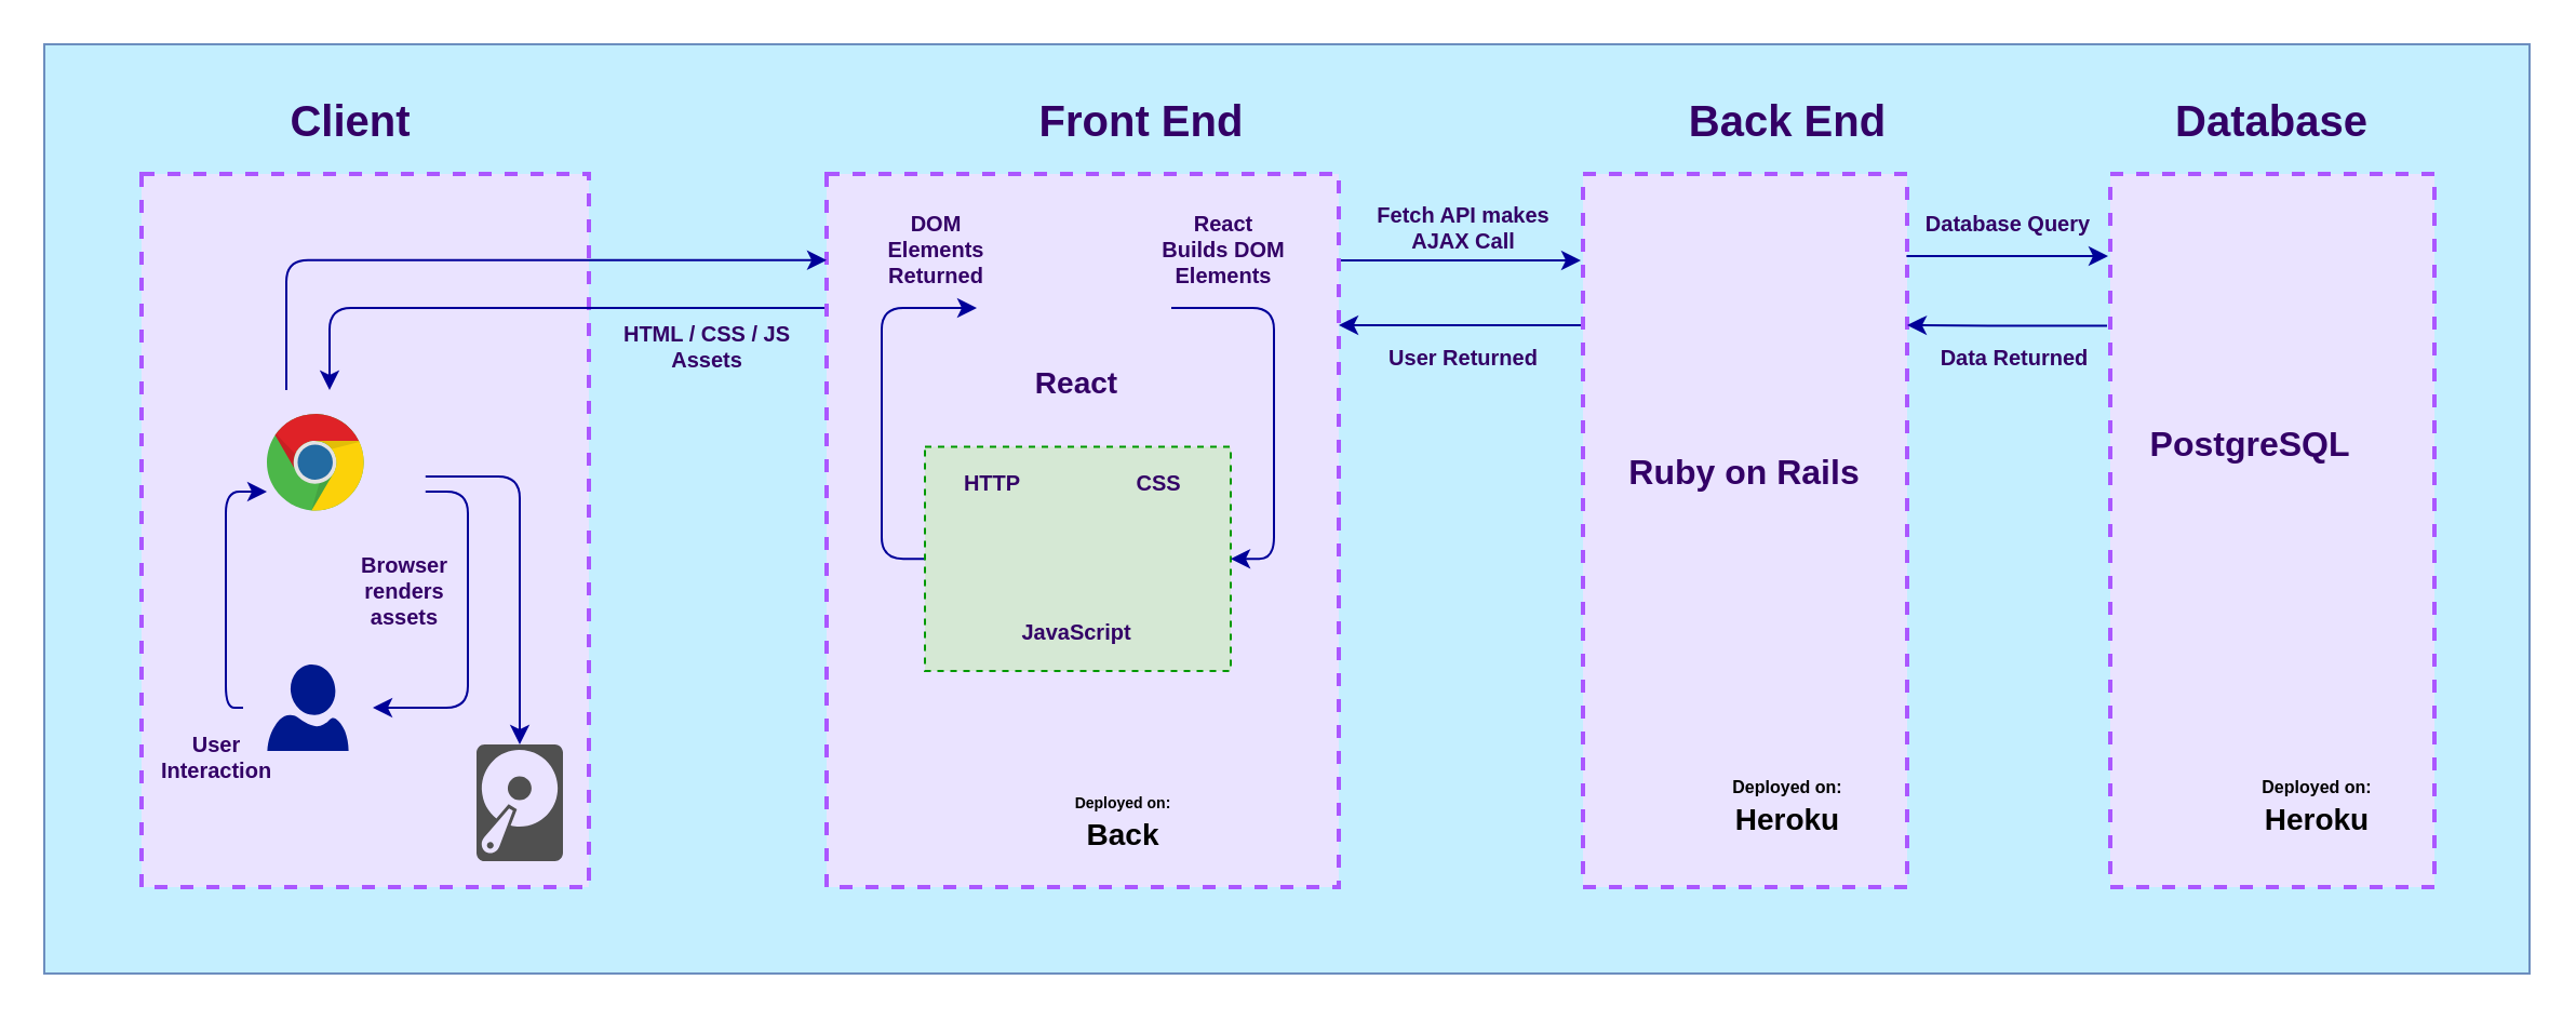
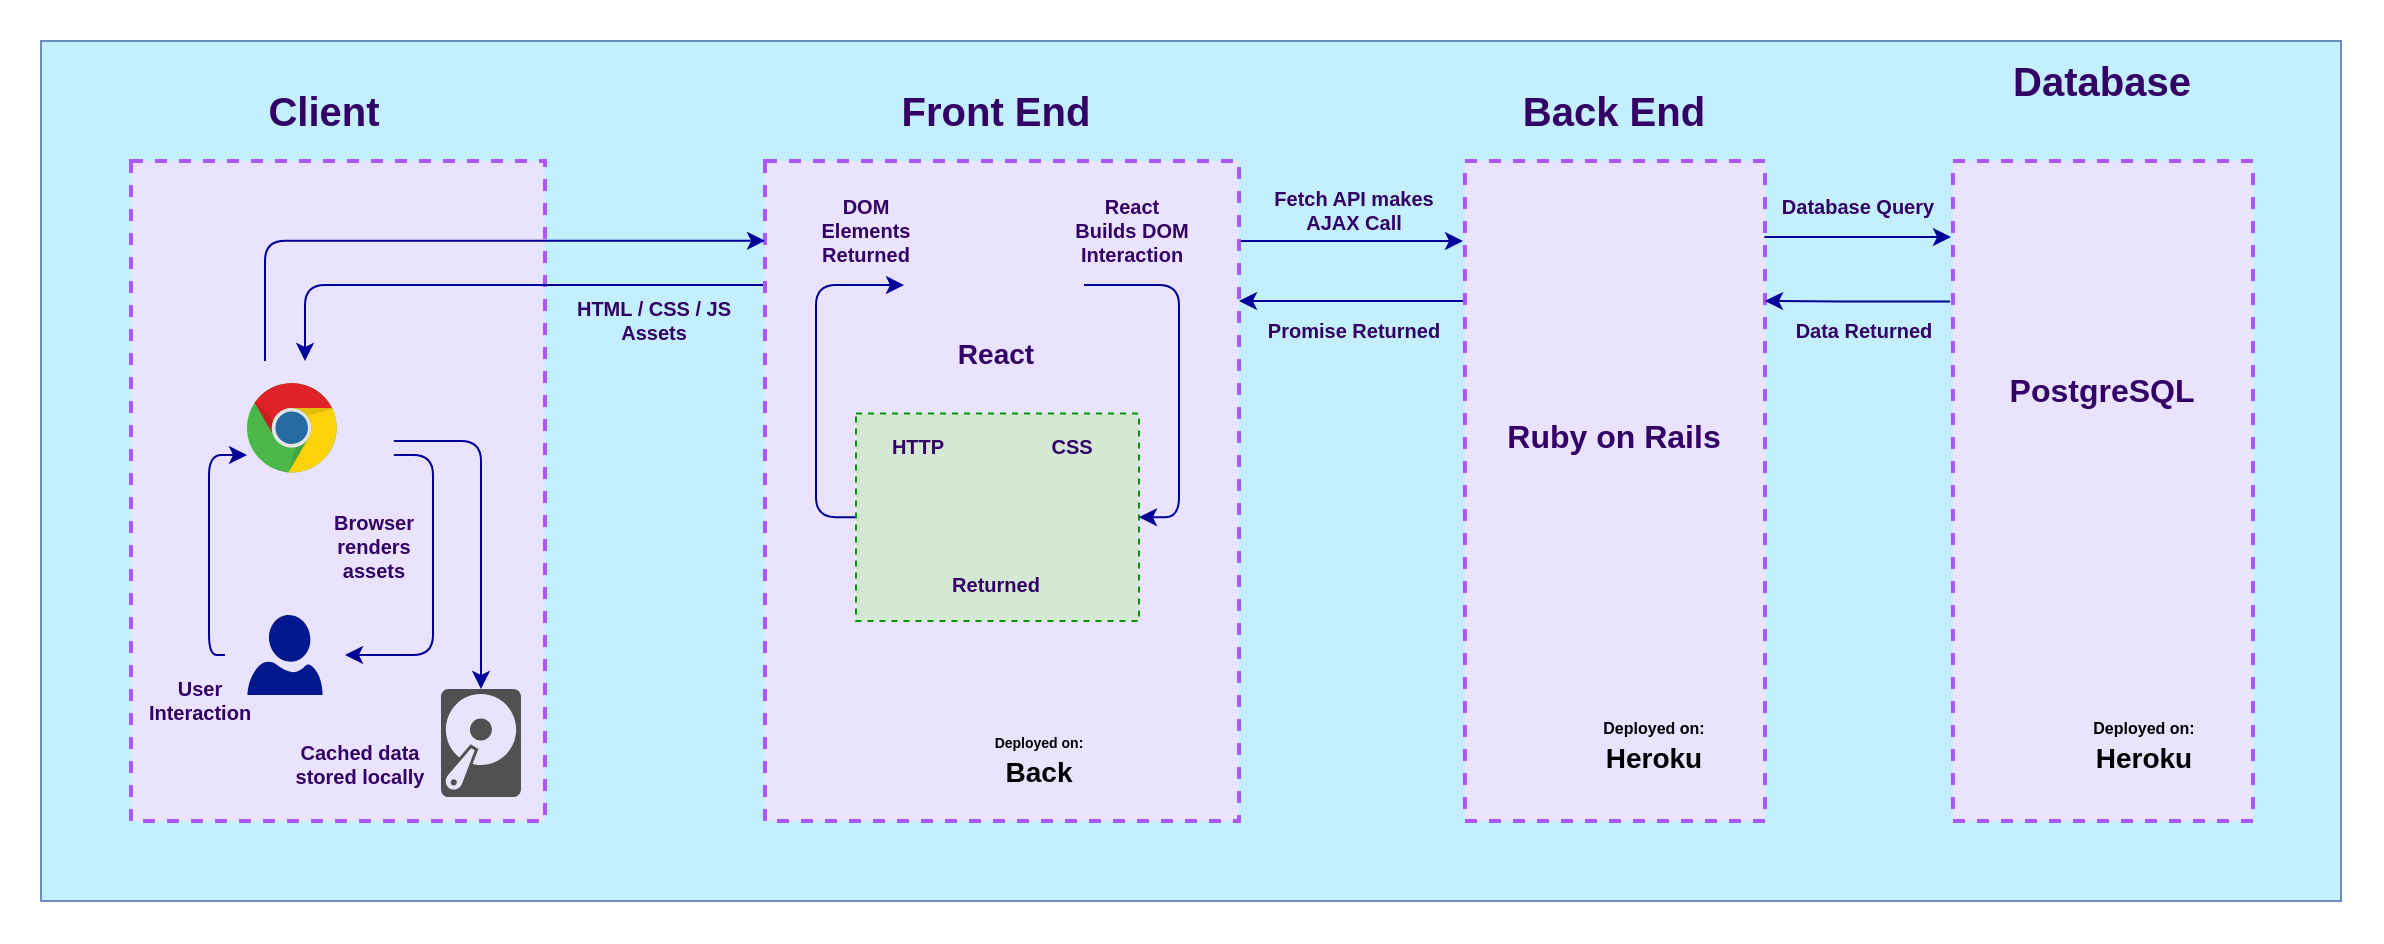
- <mxCell id="12" value="Front End" style="text;html=1;strokeColor=none;fillColor=none;align=center;verticalAlign=middle;whiteSpace=wrap;rounded=0;dashed=1;fontSize=20;fontStyle=1;fontColor=#330066;" vertex="1" parent="1"><mxGeometry x="473.5" y="40" width="108" height="30" as="geometry" /></mxCell>
+ <mxCell id="12" value="Front End" style="text;html=1;strokeColor=none;fillColor=none;align=center;verticalAlign=middle;whiteSpace=wrap;rounded=0;dashed=1;fontSize=20;fontStyle=1;fontColor=#330066;" vertex="1" parent="1"><mxGeometry x="443.5" y="40" width="108" height="30" as="geometry" /></mxCell>
- <mxCell id="13" value="Back&amp;nbsp;End" style="text;html=1;strokeColor=none;fillColor=none;align=center;verticalAlign=middle;whiteSpace=wrap;rounded=0;dashed=1;fontSize=20;fontStyle=1;fontColor=#330066;" vertex="1" parent="1"><mxGeometry x="773" y="40" width="108" height="30" as="geometry" /></mxCell>
+ <mxCell id="13" value="Back&amp;nbsp;End" style="text;html=1;strokeColor=none;fillColor=none;align=center;verticalAlign=middle;whiteSpace=wrap;rounded=0;dashed=1;fontSize=20;fontStyle=1;fontColor=#330066;" vertex="1" parent="1"><mxGeometry x="753" y="40" width="108" height="30" as="geometry" /></mxCell>
- <mxCell id="14" value="Database" style="text;html=1;strokeColor=none;fillColor=none;align=center;verticalAlign=middle;whiteSpace=wrap;rounded=0;dashed=1;fontSize=20;fontStyle=1;fontColor=#330066;" vertex="1" parent="1"><mxGeometry x="997" y="40" width="108" height="30" as="geometry" /></mxCell>
+ <mxCell id="14" value="Database" style="text;html=1;strokeColor=none;fillColor=none;align=center;verticalAlign=middle;whiteSpace=wrap;rounded=0;dashed=1;fontSize=20;fontStyle=1;fontColor=#330066;" vertex="1" parent="1"><mxGeometry x="997" y="25" width="108" height="30" as="geometry" /></mxCell>
- <mxCell id="47" value="React Builds DOM Elements" style="text;html=1;strokeColor=none;fillColor=none;align=center;verticalAlign=middle;whiteSpace=wrap;rounded=0;dashed=1;fontSize=10;fontStyle=1;fontColor=#330066;" vertex="1" parent="1"><mxGeometry x="536" y="90" width="60" height="50" as="geometry" /></mxCell>
+ <mxCell id="47" value="React Builds DOM Interaction" style="text;html=1;strokeColor=none;fillColor=none;align=center;verticalAlign=middle;whiteSpace=wrap;rounded=0;dashed=1;fontSize=10;fontStyle=1;fontColor=#330066;" vertex="1" parent="1"><mxGeometry x="536" y="90" width="60" height="50" as="geometry" /></mxCell>
- <mxCell id="38" value="User Returned" style="text;html=1;strokeColor=none;fillColor=none;align=center;verticalAlign=middle;whiteSpace=wrap;rounded=0;dashed=1;fontSize=10;fontStyle=1;fontColor=#330066;" vertex="1" parent="1"><mxGeometry x="627" y="150" width="100" height="30" as="geometry" /></mxCell>
+ <mxCell id="38" value="Promise Returned" style="text;html=1;strokeColor=none;fillColor=none;align=center;verticalAlign=middle;whiteSpace=wrap;rounded=0;dashed=1;fontSize=10;fontStyle=1;fontColor=#330066;" vertex="1" parent="1"><mxGeometry x="627" y="150" width="100" height="30" as="geometry" /></mxCell>
- <mxCell id="50" value="PostgreSQL" style="text;html=1;strokeColor=none;fillColor=none;align=center;verticalAlign=middle;whiteSpace=wrap;rounded=0;dashed=1;fontSize=16;fontStyle=1;fontColor=#330066;" vertex="1" parent="1"><mxGeometry x="989" y="190" width="104" height="30" as="geometry" /></mxCell>
+ <mxCell id="50" value="PostgreSQL" style="text;html=1;strokeColor=none;fillColor=none;align=center;verticalAlign=middle;whiteSpace=wrap;rounded=0;dashed=1;fontSize=16;fontStyle=1;fontColor=#330066;" vertex="1" parent="1"><mxGeometry x="999" y="180" width="104" height="30" as="geometry" /></mxCell>
- <mxCell id="55" value="JavaScript" style="text;html=1;strokeColor=none;fillColor=none;align=center;verticalAlign=middle;whiteSpace=wrap;rounded=0;dashed=1;fontSize=10;fontStyle=1;fontColor=#330066;" vertex="1" parent="1"><mxGeometry x="466" y="279" width="64" height="25.5" as="geometry" /></mxCell>
+ <mxCell id="55" value="Returned" style="text;html=1;strokeColor=none;fillColor=none;align=center;verticalAlign=middle;whiteSpace=wrap;rounded=0;dashed=1;fontSize=10;fontStyle=1;fontColor=#330066;" vertex="1" parent="1"><mxGeometry x="466" y="279" width="64" height="25.5" as="geometry" /></mxCell>
+ <mxCell id="65" value="Cached data stored locally" style="text;html=1;strokeColor=none;fillColor=none;align=center;verticalAlign=middle;whiteSpace=wrap;rounded=0;dashed=1;fontSize=10;fontStyle=1;fontColor=#330066;" vertex="1" parent="1"><mxGeometry x="140" y="357" width="80" height="50" as="geometry" /></mxCell>
